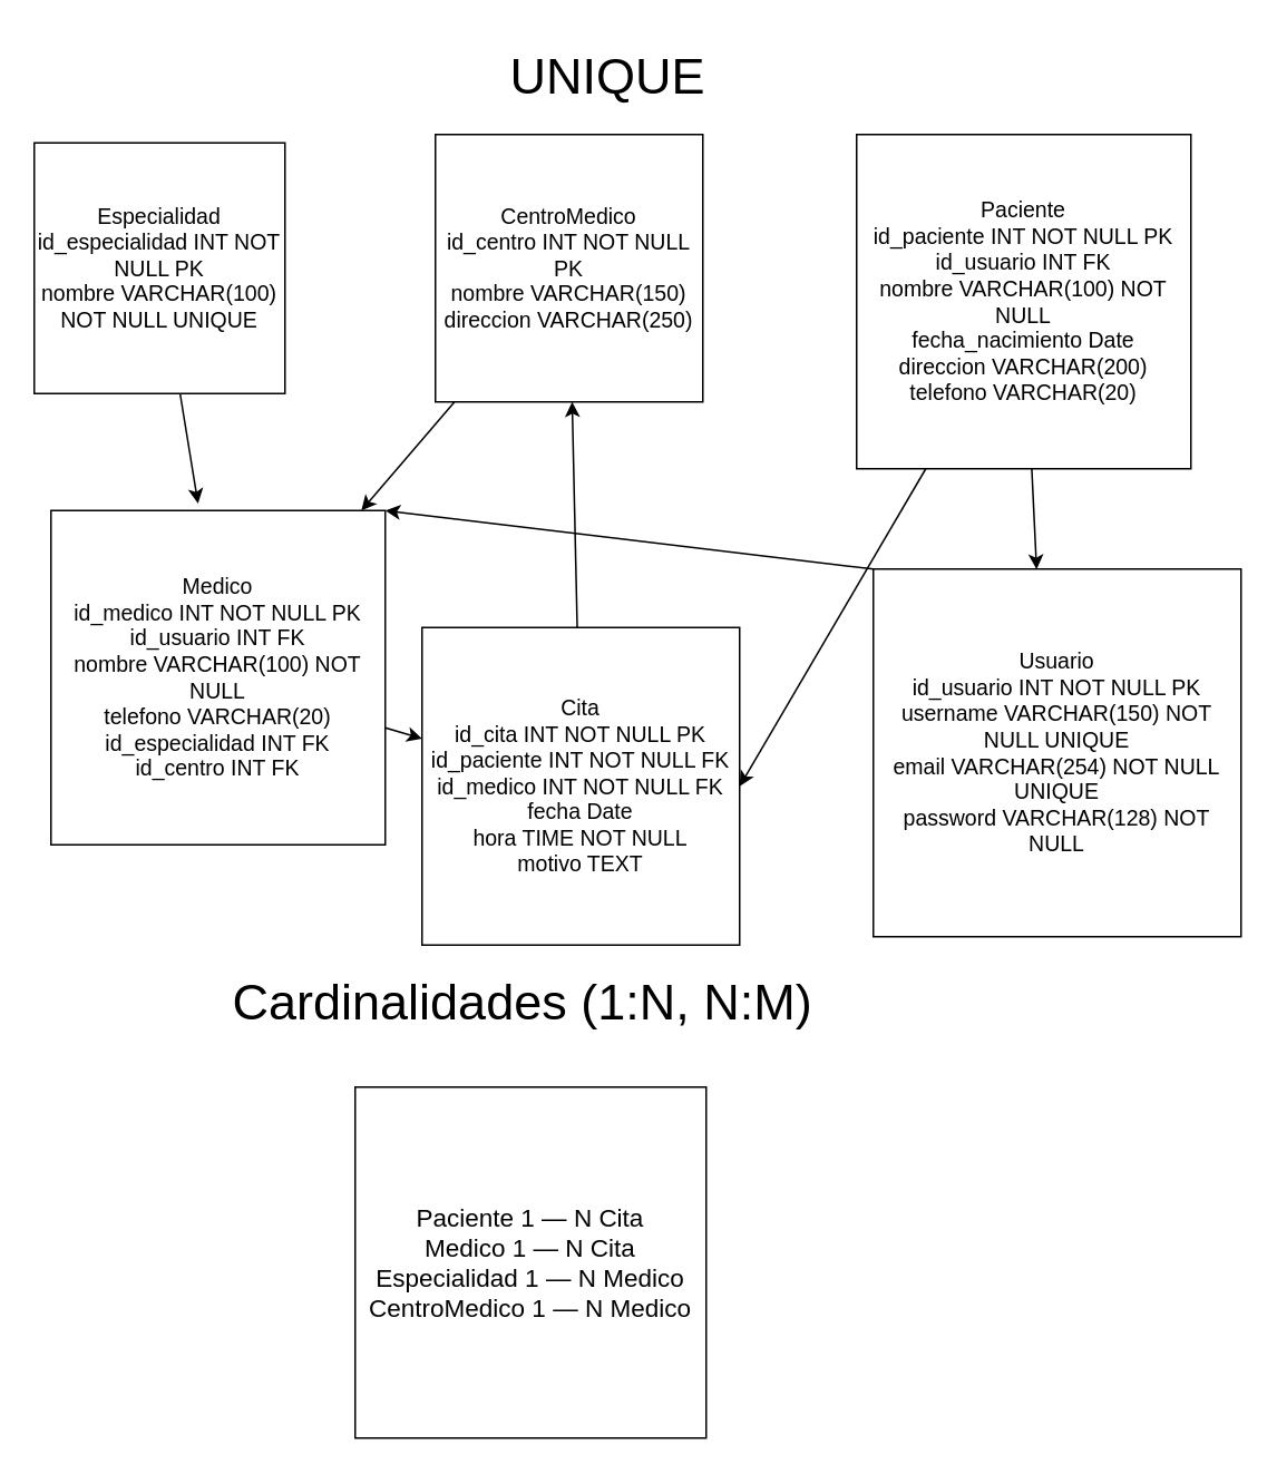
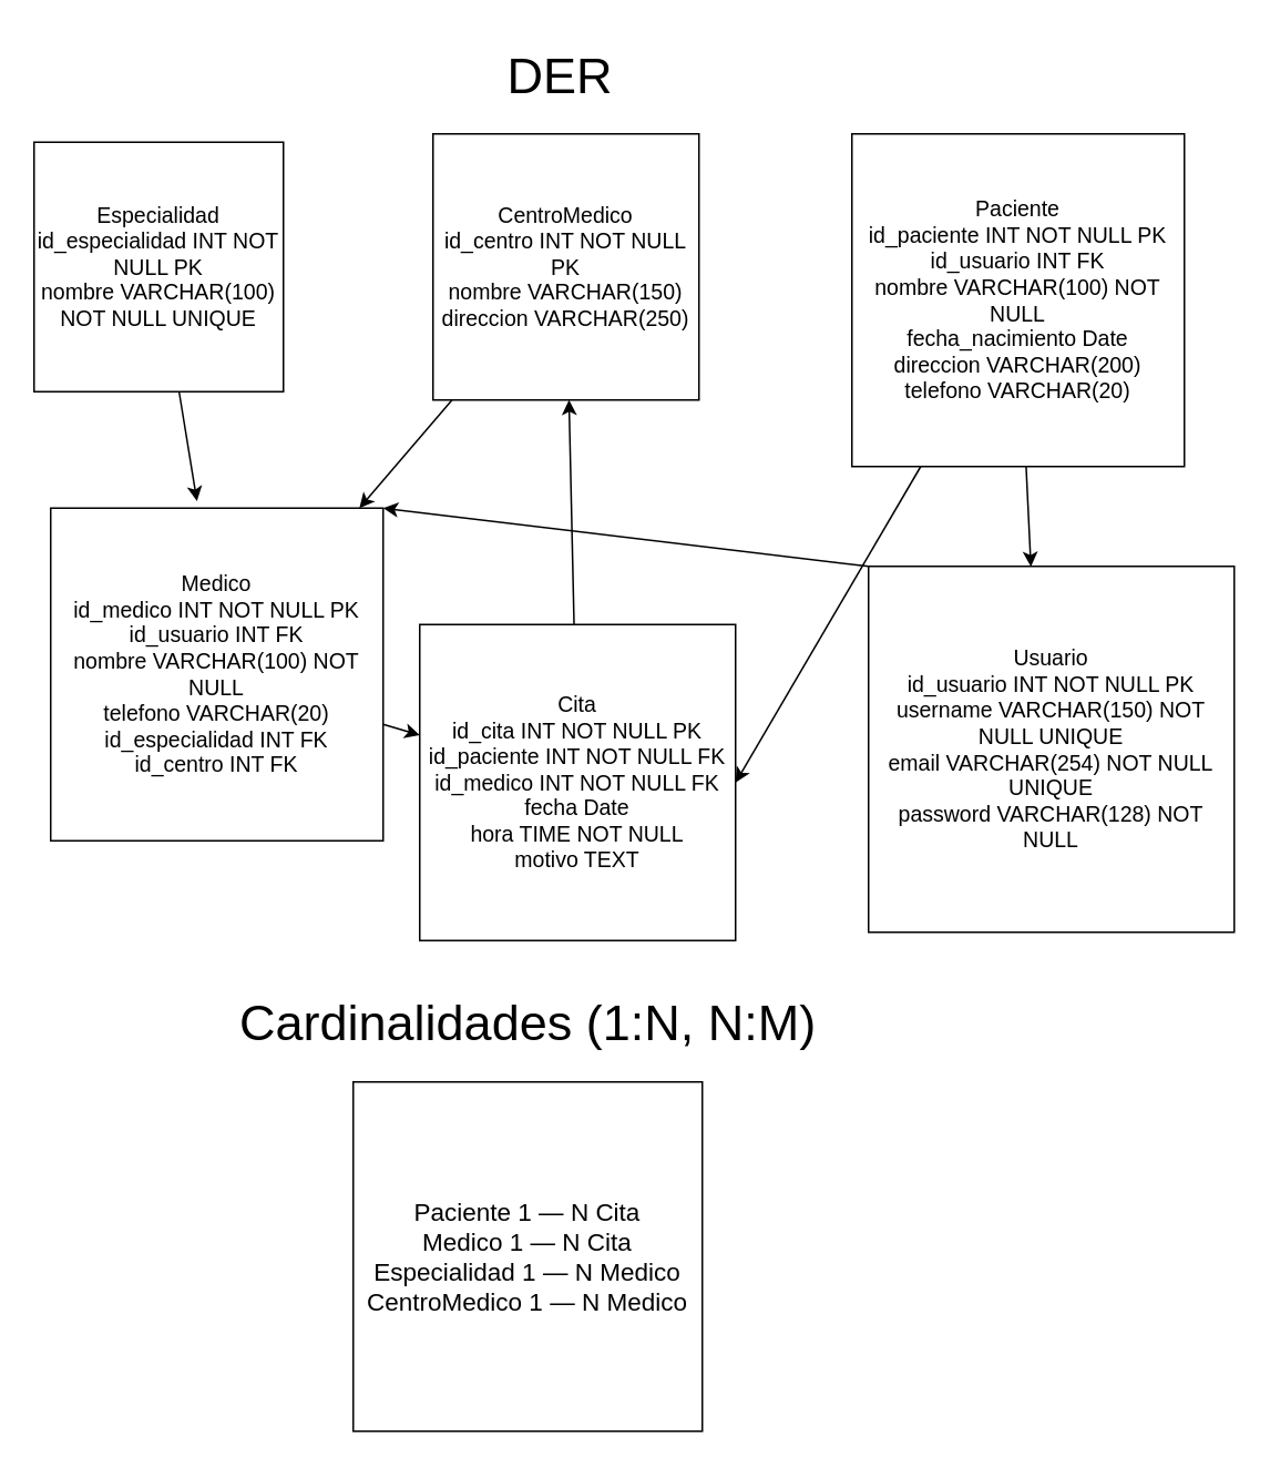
- <mxCell id="11" value="UNIQUE" style="text;whiteSpace=wrap;spacing=3;shadow=1;fontSize=30;" vertex="1" parent="1"><mxGeometry x="302" y="20" width="200" height="80" as="geometry" /></mxCell>
+ <mxCell id="11" value="DER" style="text;whiteSpace=wrap;spacing=3;shadow=1;fontSize=30;" vertex="1" parent="1"><mxGeometry x="302" y="20" width="200" height="80" as="geometry" /></mxCell>
- <mxCell id="14" value="Cardinalidades (1:N, N:M)" style="text;whiteSpace=wrap;html=1;fontSize=30;" vertex="1" parent="1"><mxGeometry x="136.5" y="575" width="397" height="40" as="geometry" /></mxCell>
+ <mxCell id="14" value="Cardinalidades (1:N, N:M)" style="text;whiteSpace=wrap;html=1;fontSize=30;" vertex="1" parent="1"><mxGeometry x="141.5" y="590" width="397" height="40" as="geometry" /></mxCell>
